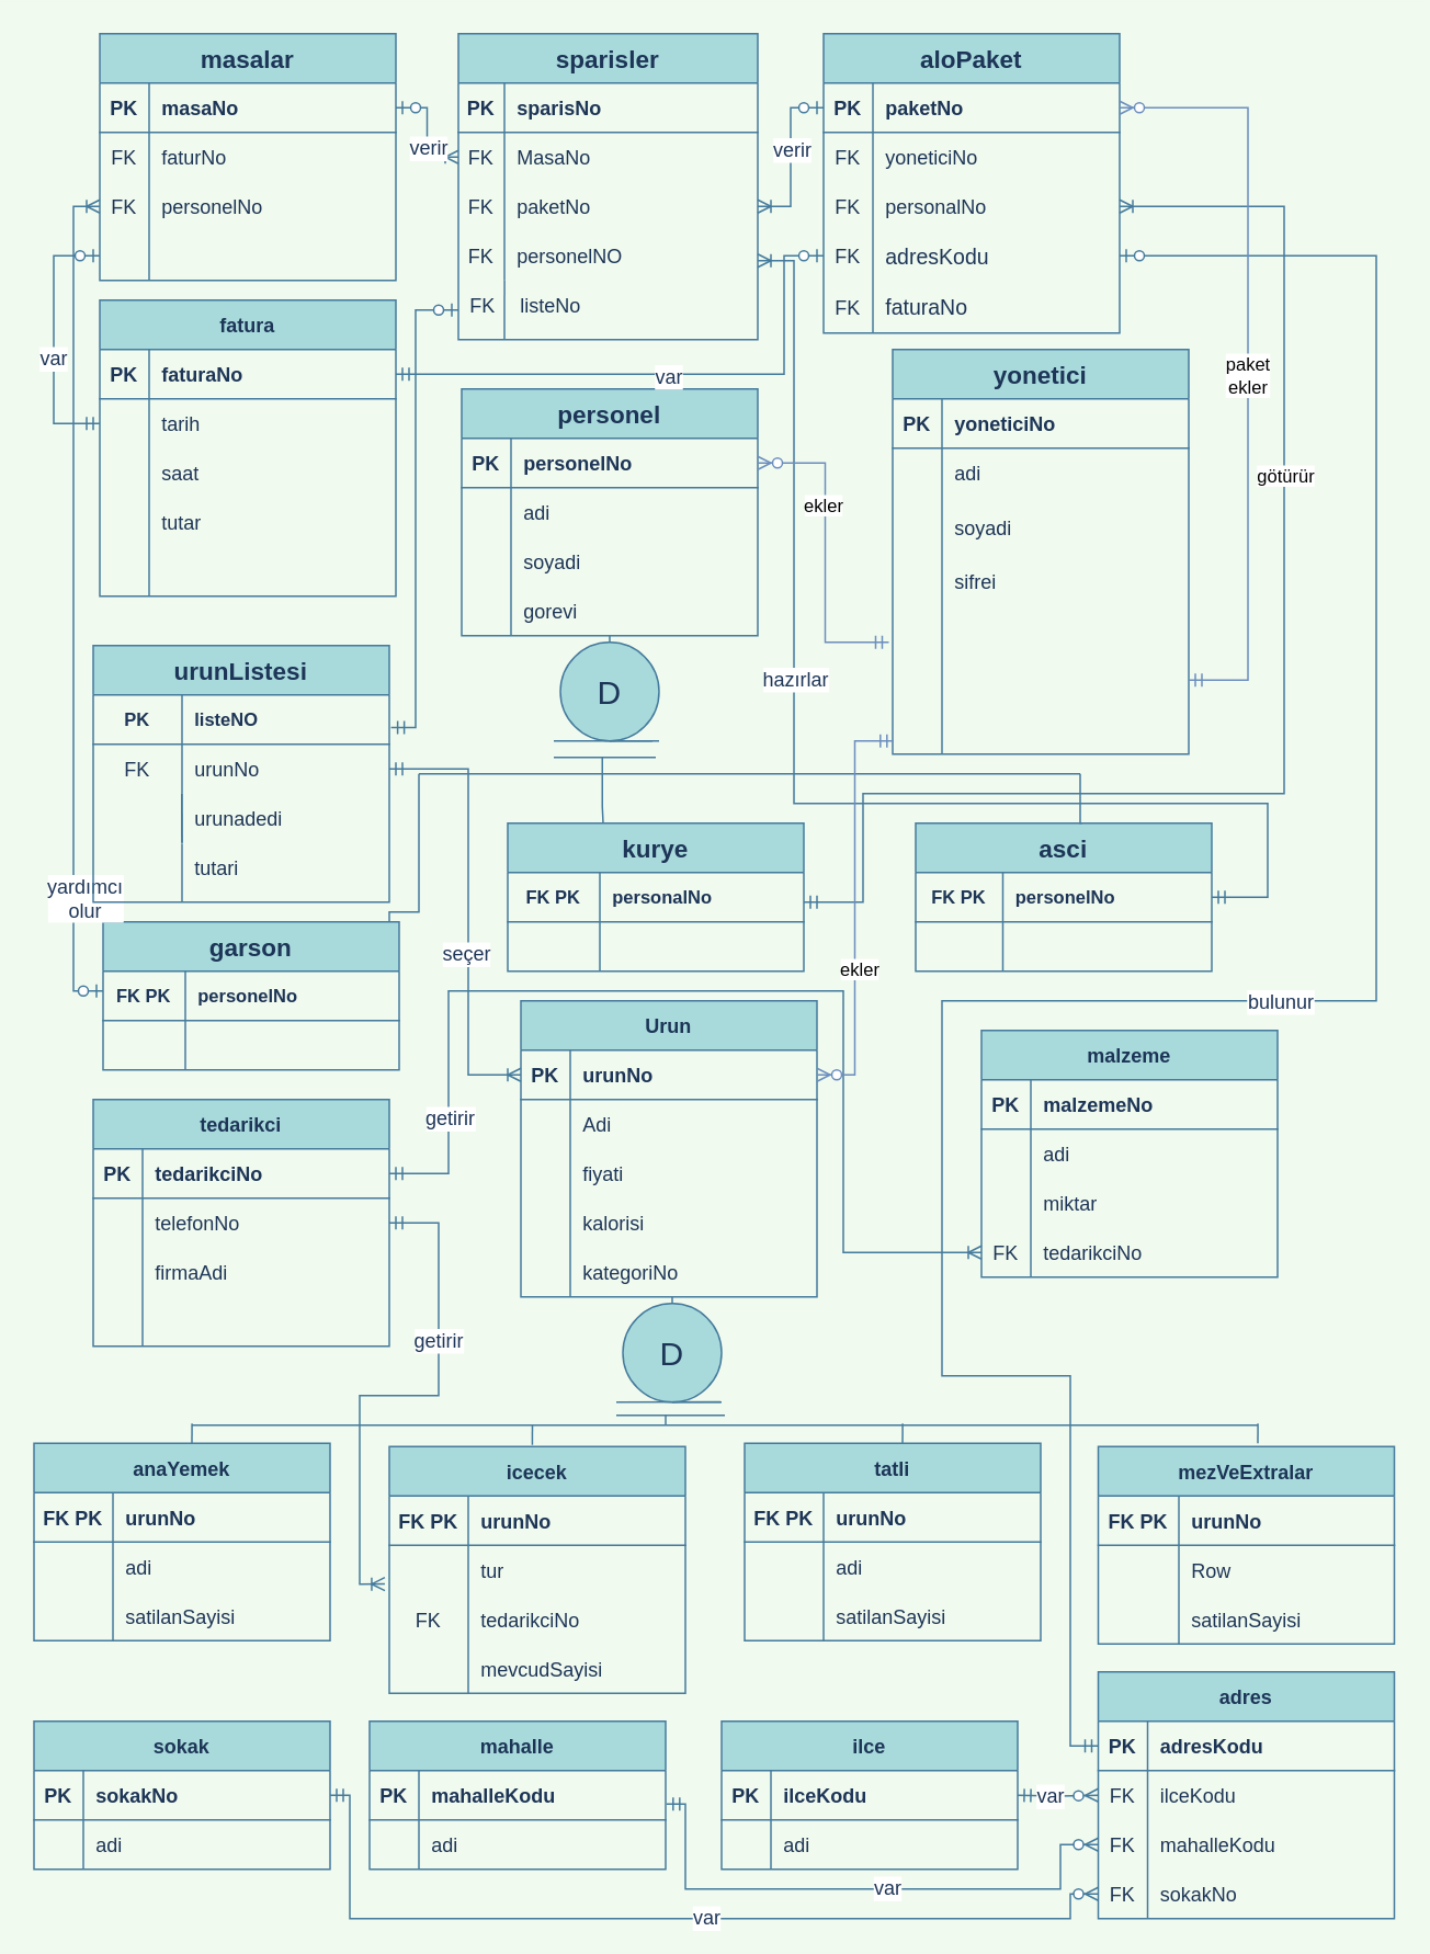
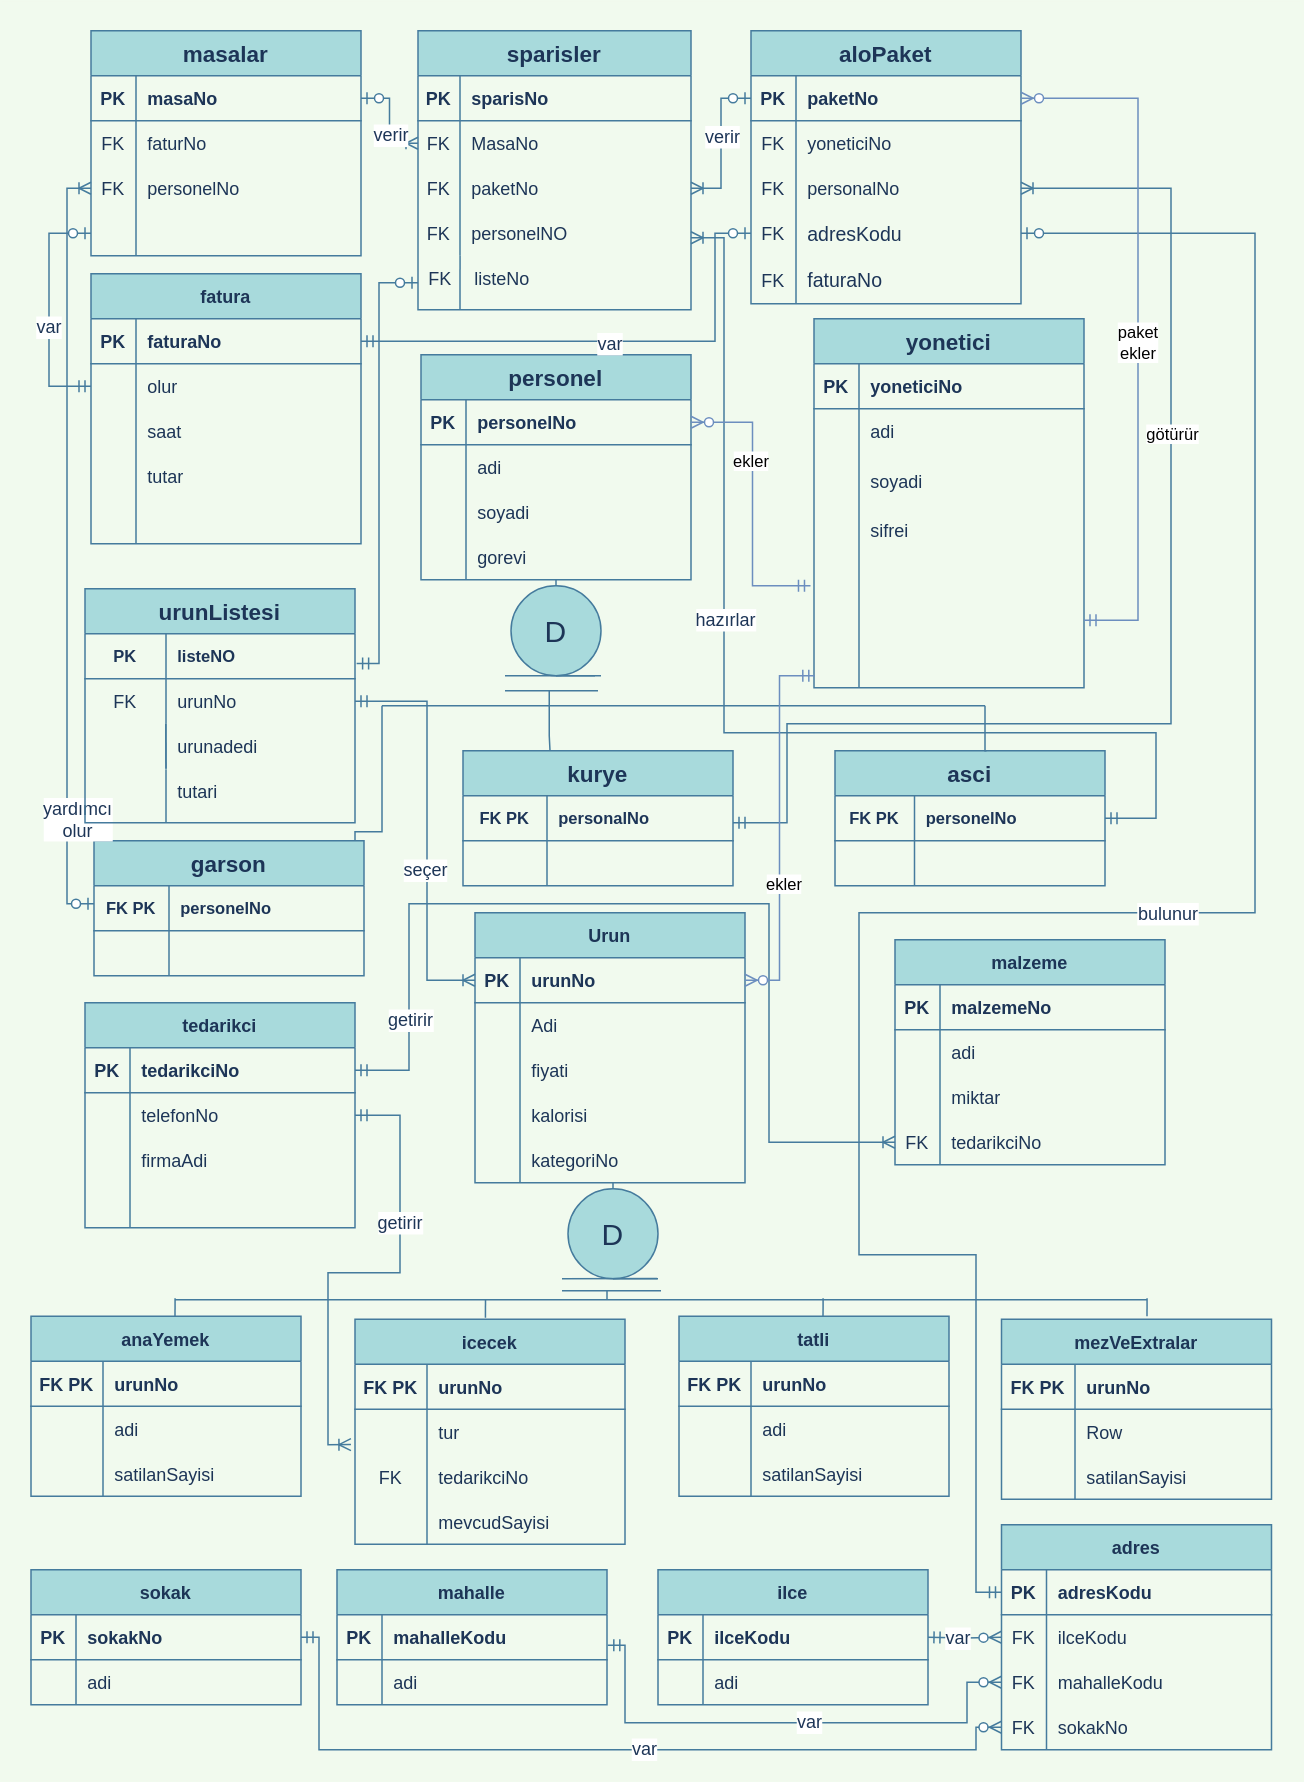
- <mxCell id="203" value="tarih" style="shape=partialRectangle;connectable=0;fillColor=none;top=0;left=0;bottom=0;right=0;align=left;spacingLeft=6;overflow=hidden;rounded=0;shadow=0;sketch=0;fillStyle=auto;strokeColor=#457B9D;strokeWidth=1;fontSize=12;fontColor=#1D3557;" parent="201" vertex="1"><mxGeometry x="30" width="150" height="30" as="geometry"><mxRectangle width="150" height="30" as="alternateBounds" /></mxGeometry></mxCell>
+ <mxCell id="203" value="olur" style="shape=partialRectangle;connectable=0;fillColor=none;top=0;left=0;bottom=0;right=0;align=left;spacingLeft=6;overflow=hidden;rounded=0;shadow=0;sketch=0;fillStyle=auto;strokeColor=#457B9D;strokeWidth=1;fontSize=12;fontColor=#1D3557;" parent="201" vertex="1"><mxGeometry x="30" width="150" height="30" as="geometry"><mxRectangle width="150" height="30" as="alternateBounds" /></mxGeometry></mxCell>
